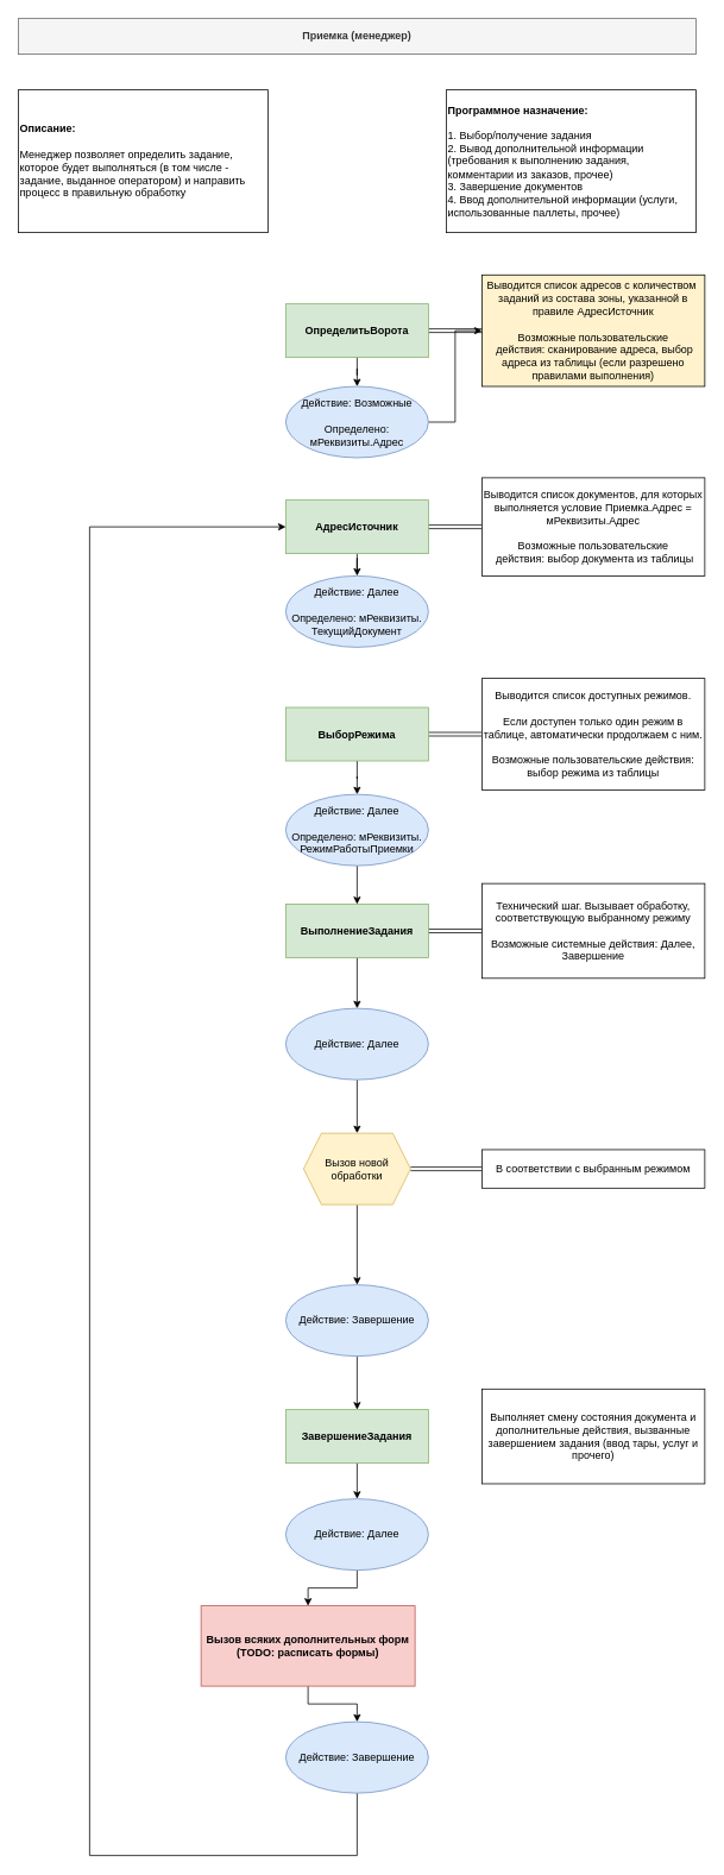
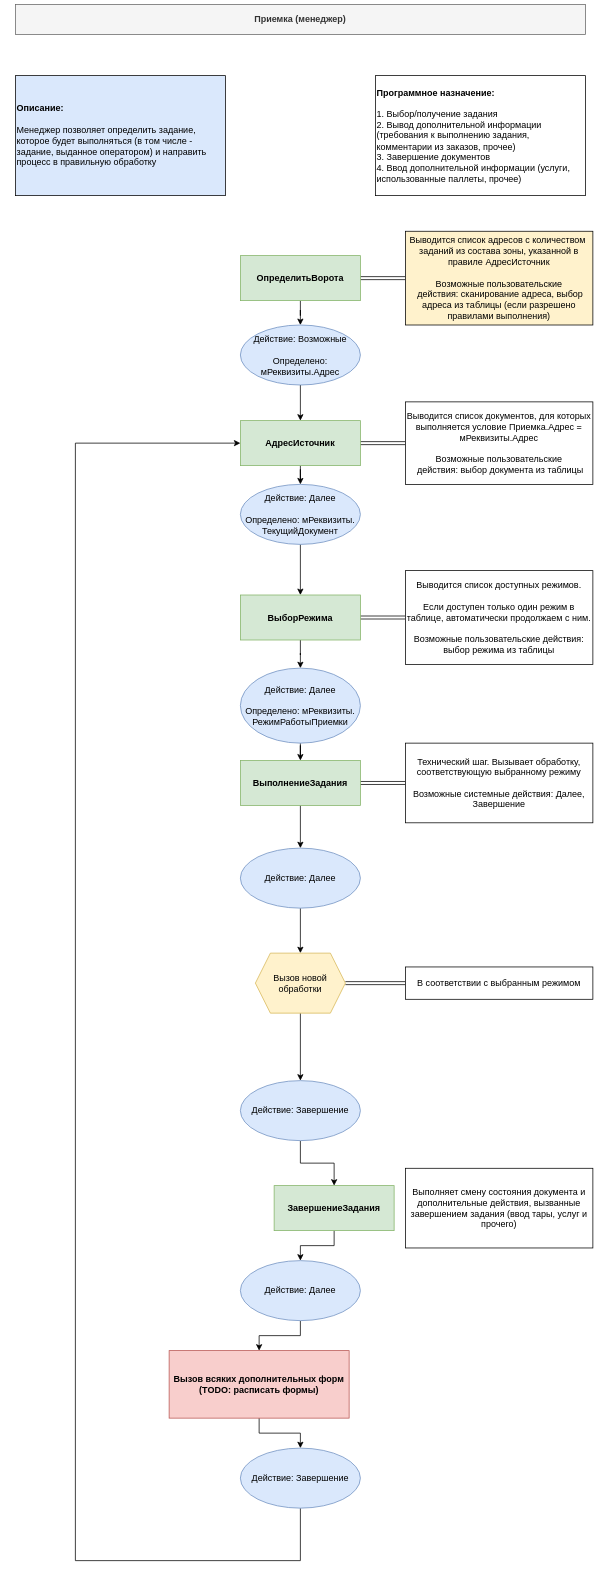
- <mxCell id="4" value="&lt;b&gt;Приемка (менеджер)&lt;/b&gt;" style="rounded=0;whiteSpace=wrap;html=1;fillColor=#f5f5f5;fontColor=#333333;strokeColor=#666666;" vertex="1" parent="1"><mxGeometry x="20" y="20" width="760" height="40" as="geometry" /></mxCell>
+ <mxCell id="4" value="&lt;b&gt;Приемка (менеджер)&lt;/b&gt;" style="rounded=0;whiteSpace=wrap;html=1;fillColor=#f5f5f5;fontColor=#333333;strokeColor=#666666;" vertex="1" parent="1"><mxGeometry x="20" y="5" width="760" height="40" as="geometry" /></mxCell>
- <mxCell id="2" value="&lt;b&gt;Описание: &lt;/b&gt;&lt;br&gt;&lt;br&gt;Менеджер позволяет определить задание, которое будет выполняться (в том числе - задание, выданное оператором) и направить процесс в правильную обработку" style="rounded=0;whiteSpace=wrap;html=1;align=left;" parent="1" vertex="1"><mxGeometry x="20" y="100" width="280" height="160" as="geometry" /></mxCell>
+ <mxCell id="2" value="&lt;b&gt;Описание: &lt;/b&gt;&lt;br&gt;&lt;br&gt;Менеджер позволяет определить задание, которое будет выполняться (в том числе - задание, выданное оператором) и направить процесс в правильную обработку" style="rounded=0;whiteSpace=wrap;html=1;align=left;fillColor=#dae8fc;" parent="1" vertex="1"><mxGeometry x="20" y="100" width="280" height="160" as="geometry" /></mxCell>
- <mxCell id="12" style="edgeStyle=orthogonalEdgeStyle;rounded=0;orthogonalLoop=1;jettySize=auto;html=1;" edge="1" parent="1" source="13" target="8"><mxGeometry relative="1" as="geometry" /></mxCell>
+ <mxCell id="12" style="edgeStyle=orthogonalEdgeStyle;rounded=0;orthogonalLoop=1;jettySize=auto;html=1;entryX=0.5;entryY=0;entryDx=0;entryDy=0;" edge="1" parent="1" source="13" target="11"><mxGeometry relative="1" as="geometry" /></mxCell>
+ <mxCell id="15" style="edgeStyle=orthogonalEdgeStyle;rounded=0;orthogonalLoop=1;jettySize=auto;html=1;entryX=0.5;entryY=0;entryDx=0;entryDy=0;" edge="1" parent="1" source="16" target="19"><mxGeometry relative="1" as="geometry"><mxPoint x="400" y="890" as="targetPoint" /></mxGeometry></mxCell>
- <mxCell id="31" value="Действие: Далее&lt;br&gt;&lt;br&gt;Определено: мРеквизиты. РежимРаботыПриемки" style="ellipse;whiteSpace=wrap;html=1;fillColor=#dae8fc;strokeColor=#6c8ebf;" vertex="1" parent="1"><mxGeometry x="320" y="890" width="160" height="80" as="geometry" /></mxCell>
+ <mxCell id="31" value="Действие: Далее&lt;br&gt;&lt;br&gt;Определено: мРеквизиты. РежимРаботыПриемки" style="ellipse;whiteSpace=wrap;html=1;fillColor=#dae8fc;strokeColor=#6c8ebf;" vertex="1" parent="1"><mxGeometry x="320" y="890" width="160" height="100" as="geometry" /></mxCell>
- <mxCell id="35" value="&lt;b&gt;ЗавершениеЗадания&lt;/b&gt;" style="rounded=0;whiteSpace=wrap;html=1;fillColor=#d5e8d4;strokeColor=#82b366;" vertex="1" parent="1"><mxGeometry x="320" y="1580" width="160" height="60" as="geometry" /></mxCell>
+ <mxCell id="35" value="&lt;b&gt;ЗавершениеЗадания&lt;/b&gt;" style="rounded=0;whiteSpace=wrap;html=1;fillColor=#d5e8d4;strokeColor=#82b366;" vertex="1" parent="1"><mxGeometry x="365" y="1580" width="160" height="60" as="geometry" /></mxCell>
